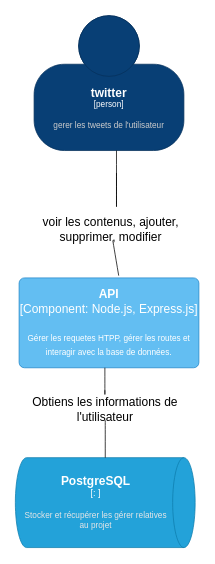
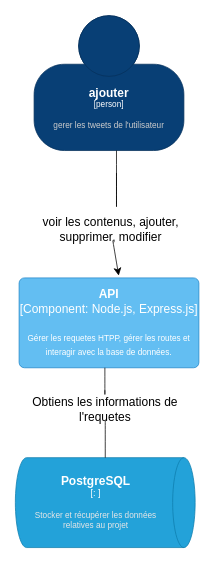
- <mxCell id="2" value="&lt;font style=&quot;font-size: 16px&quot;&gt;&lt;b&gt;twitter &lt;/b&gt;&lt;/font&gt;&lt;div&gt;[person]&lt;/div&gt;&lt;br&gt;&lt;div&gt;&lt;font style=&quot;font-size: 11px&quot;&gt;&lt;font color=&quot;#cccccc&quot;&gt;gerer les tweets de l'utilisateur&lt;/font&gt;&lt;/div&gt;" style="html=1;fontSize=11;dashed=0;whiteSpace=wrap;fillColor=#083F75;strokeColor=#06315C;fontColor=#ffffff;shape=mxgraph.c4.person2;align=center;metaEdit=1;points=[[0.5,0,0],[1,0.5,0],[1,0.75,0],[0.75,1,0],[0.5,1,0],[0.25,1,0],[0,0.75,0],[0,0.5,0]];resizable=0;" parent="1" vertex="1"><mxGeometry x="45" y="20" width="200" height="180" as="geometry" /></mxCell>
+ <mxCell id="2" value="&lt;font style=&quot;font-size: 16px&quot;&gt;&lt;b&gt;ajouter &lt;/b&gt;&lt;/font&gt;&lt;div&gt;[person]&lt;/div&gt;&lt;br&gt;&lt;div&gt;&lt;font style=&quot;font-size: 11px&quot;&gt;&lt;font color=&quot;#cccccc&quot;&gt;gerer les tweets de l'utilisateur&lt;/font&gt;&lt;/div&gt;" style="html=1;fontSize=11;dashed=0;whiteSpace=wrap;fillColor=#083F75;strokeColor=#06315C;fontColor=#ffffff;shape=mxgraph.c4.person2;align=center;metaEdit=1;points=[[0.5,0,0],[1,0.5,0],[1,0.75,0],[0.75,1,0],[0.5,1,0],[0.25,1,0],[0,0.75,0],[0,0.5,0]];resizable=0;" parent="1" vertex="1"><mxGeometry x="45" y="20" width="200" height="180" as="geometry" /></mxCell>
- <mxCell id="5" value="" style="edgeStyle=none;curved=1;rounded=0;orthogonalLoop=1;jettySize=auto;html=1;fontSize=12;startSize=8;endSize=8;entryX=0.554;entryY=-0.025;entryDx=0;entryDy=0;entryPerimeter=0;endArrow=none;" edge="1" parent="1" source="6" target="3"><mxGeometry relative="1" as="geometry" /></mxCell>
+ <mxCell id="5" value="" style="edgeStyle=none;curved=1;rounded=0;orthogonalLoop=1;jettySize=auto;html=1;fontSize=12;startSize=8;endSize=8;entryX=0.554;entryY=-0.025;entryDx=0;entryDy=0;entryPerimeter=0;" edge="1" parent="1" source="6" target="3"><mxGeometry relative="1" as="geometry" /></mxCell>
- <mxCell id="8" value="Obtiens les informations de l'utilisateur" style="text;html=1;strokeColor=none;fillColor=none;align=center;verticalAlign=middle;whiteSpace=wrap;rounded=0;fontSize=16;" vertex="1" parent="1"><mxGeometry x="25" y="530" width="230" height="30" as="geometry" /></mxCell>
+ <mxCell id="8" value="Obtiens les informations de l'requetes" style="text;html=1;strokeColor=none;fillColor=none;align=center;verticalAlign=middle;whiteSpace=wrap;rounded=0;fontSize=16;" vertex="1" parent="1"><mxGeometry x="25" y="530" width="230" height="30" as="geometry" /></mxCell>
- <mxCell id="4" value="&lt;font style=&quot;font-size: 16px&quot;&gt;&lt;b&gt;PostgreSQL&lt;/b&gt;&lt;/font&gt;&lt;div&gt;[:&amp;nbsp;]&lt;/div&gt;&lt;br&gt;&lt;div&gt;&lt;font style=&quot;font-size: 11px&quot;&gt;&lt;font color=&quot;#E6E6E6&quot;&gt;Stocker et récupérer les gérer relatives au projet &lt;/font&gt;&lt;/div&gt;" style="shape=cylinder3;size=15;direction=south;whiteSpace=wrap;html=1;boundedLbl=1;rounded=0;labelBackgroundColor=none;fillColor=#23A2D9;fontSize=12;fontColor=#ffffff;align=center;strokeColor=#0E7DAD;metaEdit=1;points=[[0.5,0,0],[1,0.25,0],[1,0.5,0],[1,0.75,0],[0.5,1,0],[0,0.75,0],[0,0.5,0],[0,0.25,0]];resizable=0;" parent="1" vertex="1"><mxGeometry x="20" y="610" width="240" height="120" as="geometry" /></mxCell>
+ <mxCell id="4" value="&lt;font style=&quot;font-size: 16px&quot;&gt;&lt;b&gt;PostgreSQL&lt;/b&gt;&lt;/font&gt;&lt;div&gt;[:&amp;nbsp;]&lt;/div&gt;&lt;br&gt;&lt;div&gt;&lt;font style=&quot;font-size: 11px&quot;&gt;&lt;font color=&quot;#E6E6E6&quot;&gt;Stocker et récupérer les données relatives au projet &lt;/font&gt;&lt;/div&gt;" style="shape=cylinder3;size=15;direction=south;whiteSpace=wrap;html=1;boundedLbl=1;rounded=0;labelBackgroundColor=none;fillColor=#23A2D9;fontSize=12;fontColor=#ffffff;align=center;strokeColor=#0E7DAD;metaEdit=1;points=[[0.5,0,0],[1,0.25,0],[1,0.5,0],[1,0.75,0],[0.5,1,0],[0,0.75,0],[0,0.5,0],[0,0.25,0]];resizable=0;" parent="1" vertex="1"><mxGeometry x="20" y="610" width="240" height="120" as="geometry" /></mxCell>
